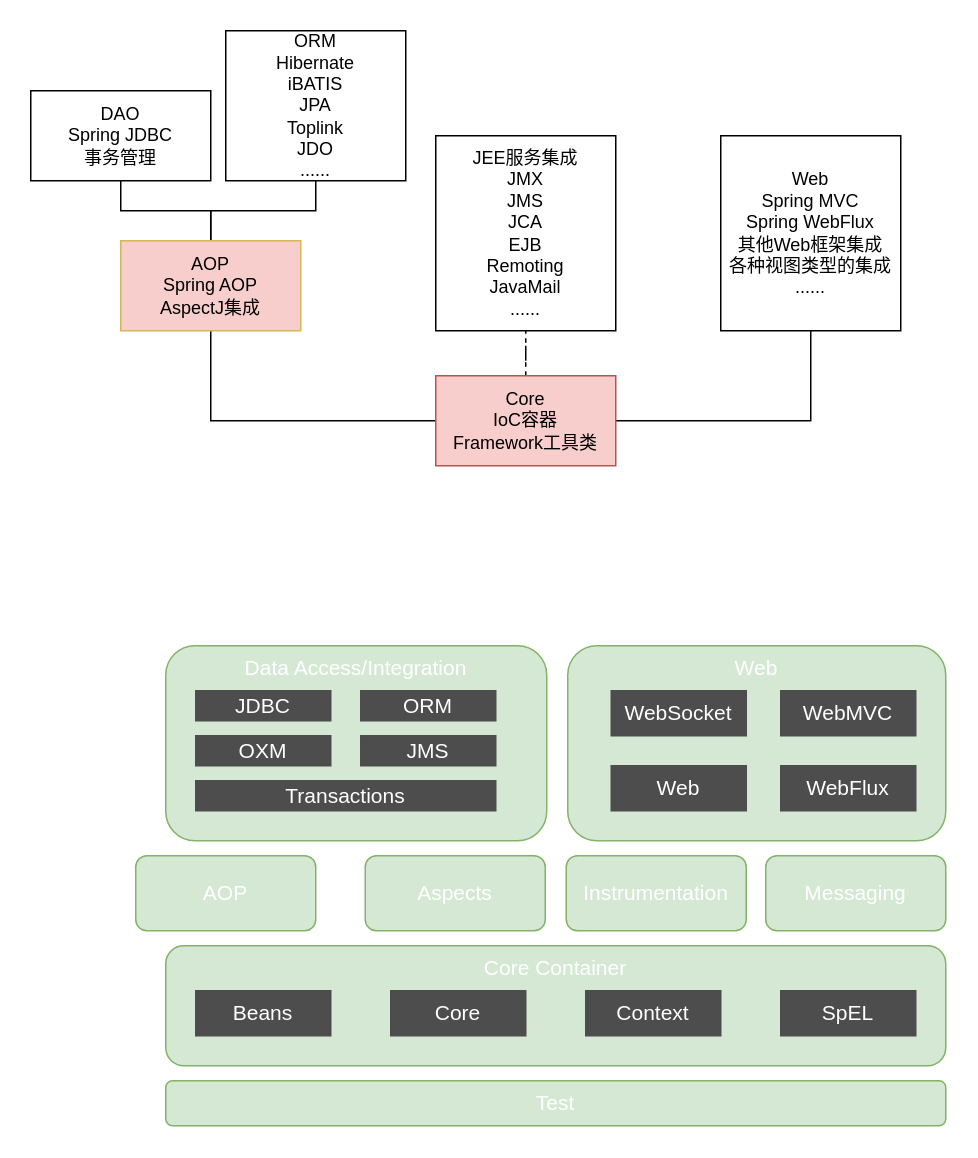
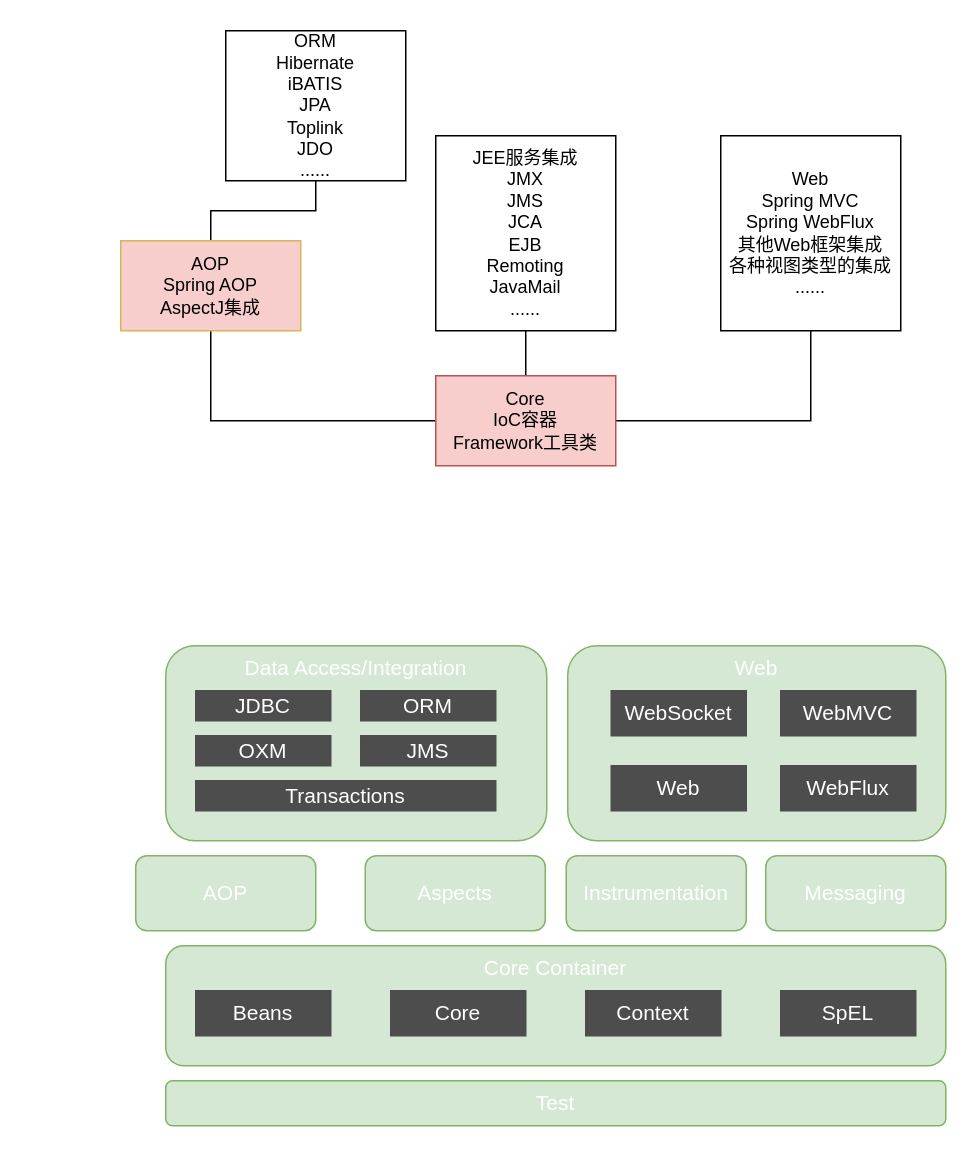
- <mxCell id="11" value="DAO&lt;br&gt;Spring JDBC&lt;br&gt;事务管理" style="rounded=0;whiteSpace=wrap;html=1;" vertex="1" parent="1"><mxGeometry x="20" y="60" width="120" height="60" as="geometry" /></mxCell>
- <mxCell id="8" style="edgeStyle=orthogonalEdgeStyle;rounded=0;orthogonalLoop=1;jettySize=auto;html=1;endArrow=none;endFill=0;" edge="1" parent="1" source="10" target="11"><mxGeometry relative="1" as="geometry" /></mxCell>
- <mxCell id="2" value="" style="edgeStyle=orthogonalEdgeStyle;rounded=0;orthogonalLoop=1;jettySize=auto;html=1;endArrow=none;endFill=0;dashed=1;" edge="1" parent="1" source="5" target="6"><mxGeometry relative="1" as="geometry" /></mxCell>
+ <mxCell id="2" value="" style="edgeStyle=orthogonalEdgeStyle;rounded=0;orthogonalLoop=1;jettySize=auto;html=1;endArrow=none;endFill=0;" edge="1" parent="1" source="5" target="6"><mxGeometry relative="1" as="geometry" /></mxCell>
